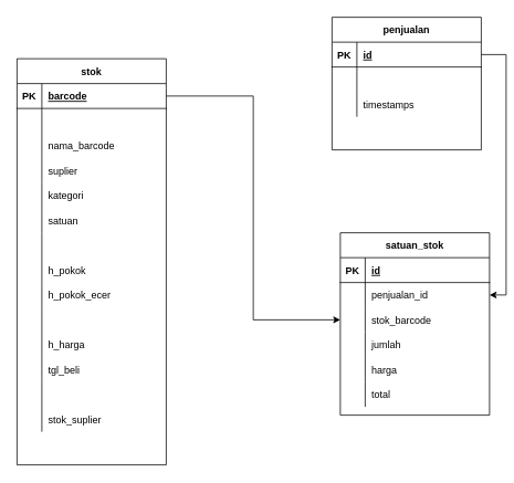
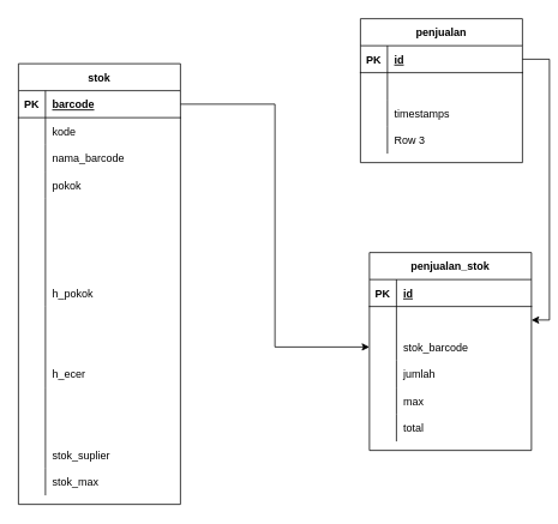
+ <mxCell id="8" value="kode" style="shape=partialRectangle;connectable=0;fillColor=none;top=0;left=0;bottom=0;right=0;align=left;spacingLeft=6;overflow=hidden;" vertex="1" parent="6"><mxGeometry x="30" width="150" height="30" as="geometry" /></mxCell>
+ <mxCell id="57" value="Row 3" style="shape=partialRectangle;connectable=0;fillColor=none;top=0;left=0;bottom=0;right=0;align=left;spacingLeft=6;overflow=hidden;" vertex="1" parent="55"><mxGeometry x="30" width="150" height="30" as="geometry" /></mxCell>
- <mxCell id="14" value="suplier" style="shape=partialRectangle;connectable=0;fillColor=none;top=0;left=0;bottom=0;right=0;align=left;spacingLeft=6;overflow=hidden;" vertex="1" parent="12"><mxGeometry x="30" width="150" height="30" as="geometry" /></mxCell>
+ <mxCell id="14" value="pokok" style="shape=partialRectangle;connectable=0;fillColor=none;top=0;left=0;bottom=0;right=0;align=left;spacingLeft=6;overflow=hidden;" vertex="1" parent="12"><mxGeometry x="30" width="150" height="30" as="geometry" /></mxCell>
- <mxCell id="17" value="kategori" style="shape=partialRectangle;connectable=0;fillColor=none;top=0;left=0;bottom=0;right=0;align=left;spacingLeft=6;overflow=hidden;" vertex="1" parent="15"><mxGeometry x="30" width="150" height="30" as="geometry" /></mxCell>
- <mxCell id="20" value="satuan" style="shape=partialRectangle;connectable=0;fillColor=none;top=0;left=0;bottom=0;right=0;align=left;spacingLeft=6;overflow=hidden;" vertex="1" parent="18"><mxGeometry x="30" width="150" height="30" as="geometry" /></mxCell>
- <mxCell id="58" value="satuan_stok" style="shape=table;startSize=30;container=1;collapsible=1;childLayout=tableLayout;fixedRows=1;rowLines=0;fontStyle=1;align=center;resizeLast=1;" vertex="1" parent="1"><mxGeometry x="410" y="280" width="180" height="220" as="geometry" /></mxCell>
+ <mxCell id="58" value="penjualan_stok" style="shape=table;startSize=30;container=1;collapsible=1;childLayout=tableLayout;fixedRows=1;rowLines=0;fontStyle=1;align=center;resizeLast=1;" vertex="1" parent="1"><mxGeometry x="410" y="280" width="180" height="220" as="geometry" /></mxCell>
- <mxCell id="28" value="h_pokok_ecer" style="shape=partialRectangle;connectable=0;fillColor=none;top=0;left=0;bottom=0;right=0;align=left;spacingLeft=6;overflow=hidden;" vertex="1" parent="26"><mxGeometry x="30" width="150" height="30" as="geometry" /></mxCell>
- <mxCell id="64" value="penjualan_id" style="shape=partialRectangle;connectable=0;fillColor=none;top=0;left=0;bottom=0;right=0;align=left;spacingLeft=6;overflow=hidden;" vertex="1" parent="62"><mxGeometry x="30" width="150" height="30" as="geometry" /></mxCell>
- <mxCell id="33" value="h_harga" style="shape=partialRectangle;connectable=0;fillColor=none;top=0;left=0;bottom=0;right=0;align=left;spacingLeft=6;overflow=hidden;" vertex="1" parent="31"><mxGeometry x="30" width="150" height="30" as="geometry" /></mxCell>
+ <mxCell id="33" value="h_ecer" style="shape=partialRectangle;connectable=0;fillColor=none;top=0;left=0;bottom=0;right=0;align=left;spacingLeft=6;overflow=hidden;" vertex="1" parent="31"><mxGeometry x="30" width="150" height="30" as="geometry" /></mxCell>
- <mxCell id="36" value="tgl_beli" style="shape=partialRectangle;connectable=0;fillColor=none;top=0;left=0;bottom=0;right=0;align=left;spacingLeft=6;overflow=hidden;" vertex="1" parent="34"><mxGeometry x="30" width="150" height="30" as="geometry" /></mxCell>
- <mxCell id="73" value="harga" style="shape=partialRectangle;connectable=0;fillColor=none;top=0;left=0;bottom=0;right=0;align=left;spacingLeft=6;overflow=hidden;" vertex="1" parent="71"><mxGeometry x="30" width="150" height="30" as="geometry" /></mxCell>
+ <mxCell id="73" value="max" style="shape=partialRectangle;connectable=0;fillColor=none;top=0;left=0;bottom=0;right=0;align=left;spacingLeft=6;overflow=hidden;" vertex="1" parent="71"><mxGeometry x="30" width="150" height="30" as="geometry" /></mxCell>
+ <mxCell id="44" value="stok_max" style="shape=partialRectangle;connectable=0;fillColor=none;top=0;left=0;bottom=0;right=0;align=left;spacingLeft=6;overflow=hidden;" vertex="1" parent="42"><mxGeometry x="30" width="150" height="30" as="geometry" /></mxCell>
